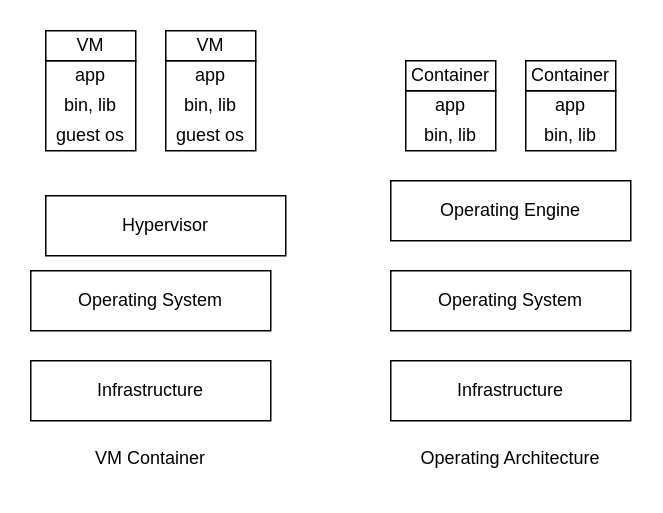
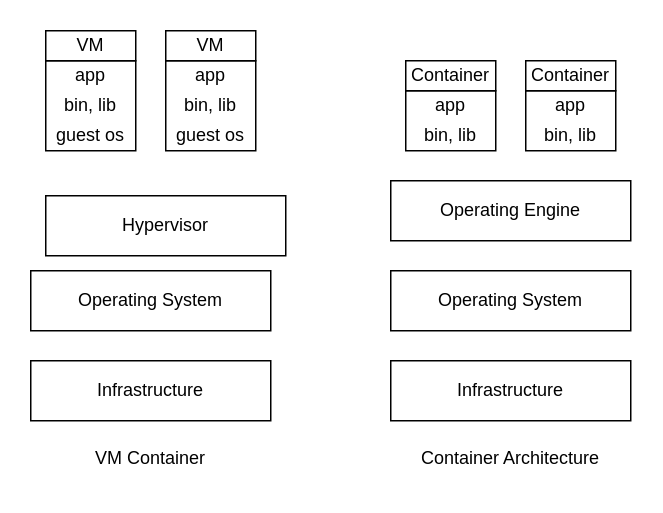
- <mxCell id="28" value="Operating Architecture" style="text;html=1;strokeColor=none;fillColor=none;align=center;verticalAlign=middle;whiteSpace=wrap;rounded=0;" vertex="1" parent="1"><mxGeometry x="275" y="290" width="130" height="30" as="geometry" /></mxCell>
+ <mxCell id="28" value="Container Architecture" style="text;html=1;strokeColor=none;fillColor=none;align=center;verticalAlign=middle;whiteSpace=wrap;rounded=0;" vertex="1" parent="1"><mxGeometry x="275" y="290" width="130" height="30" as="geometry" /></mxCell>
